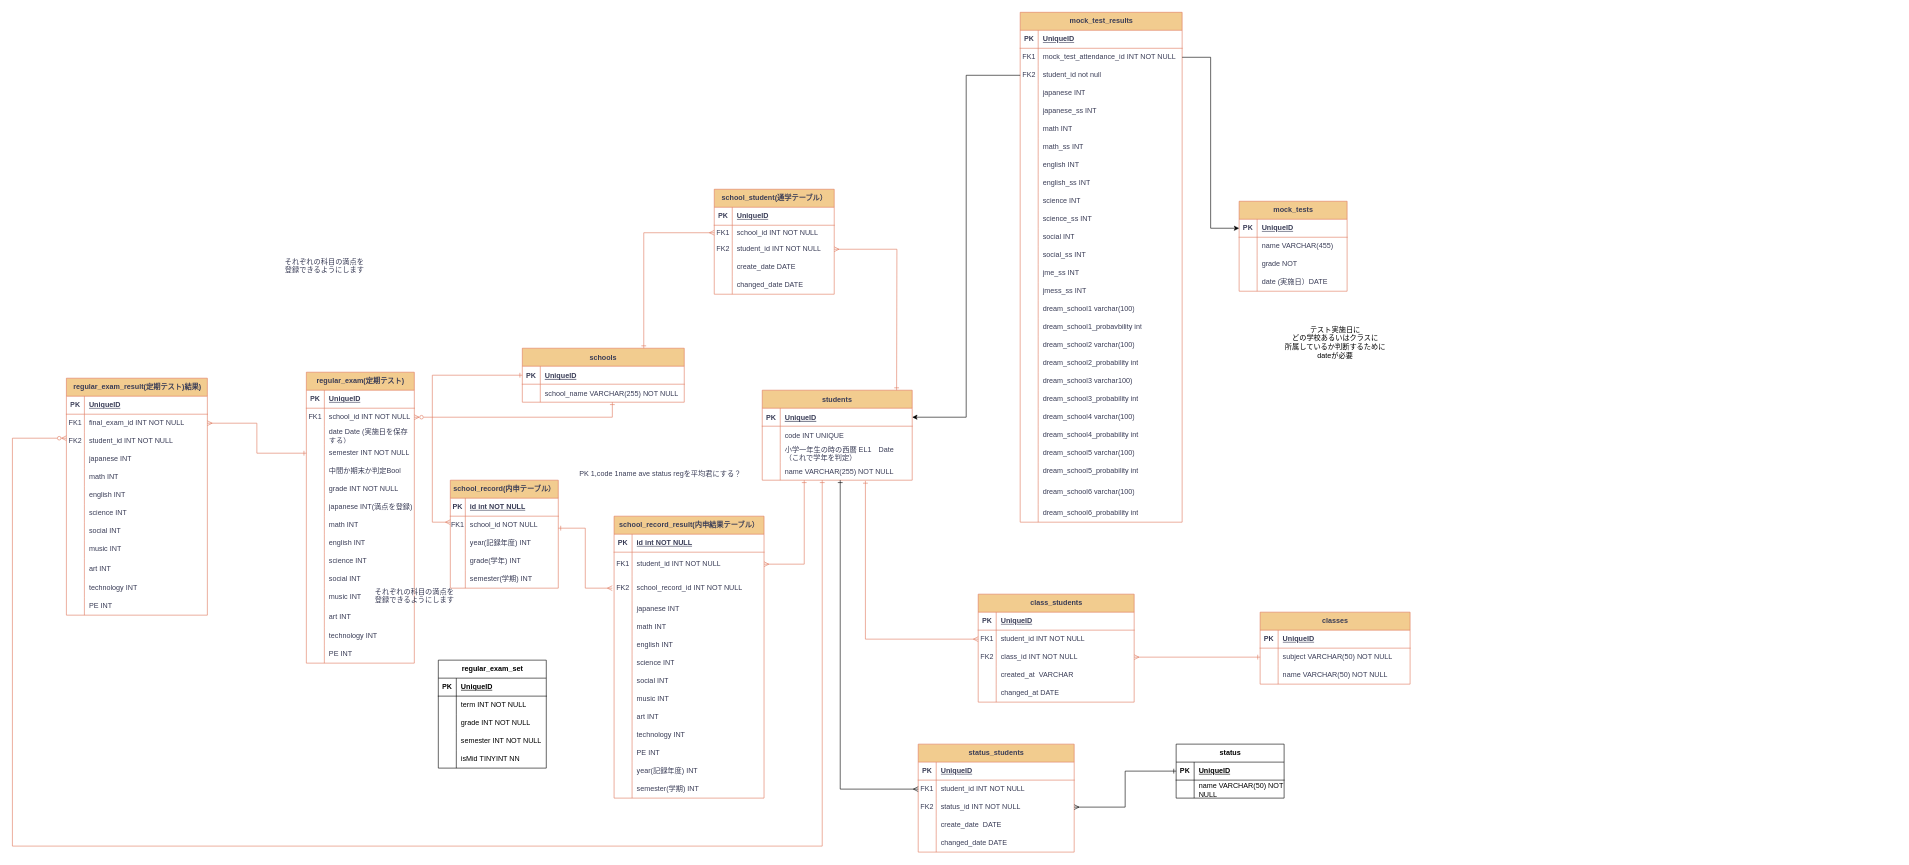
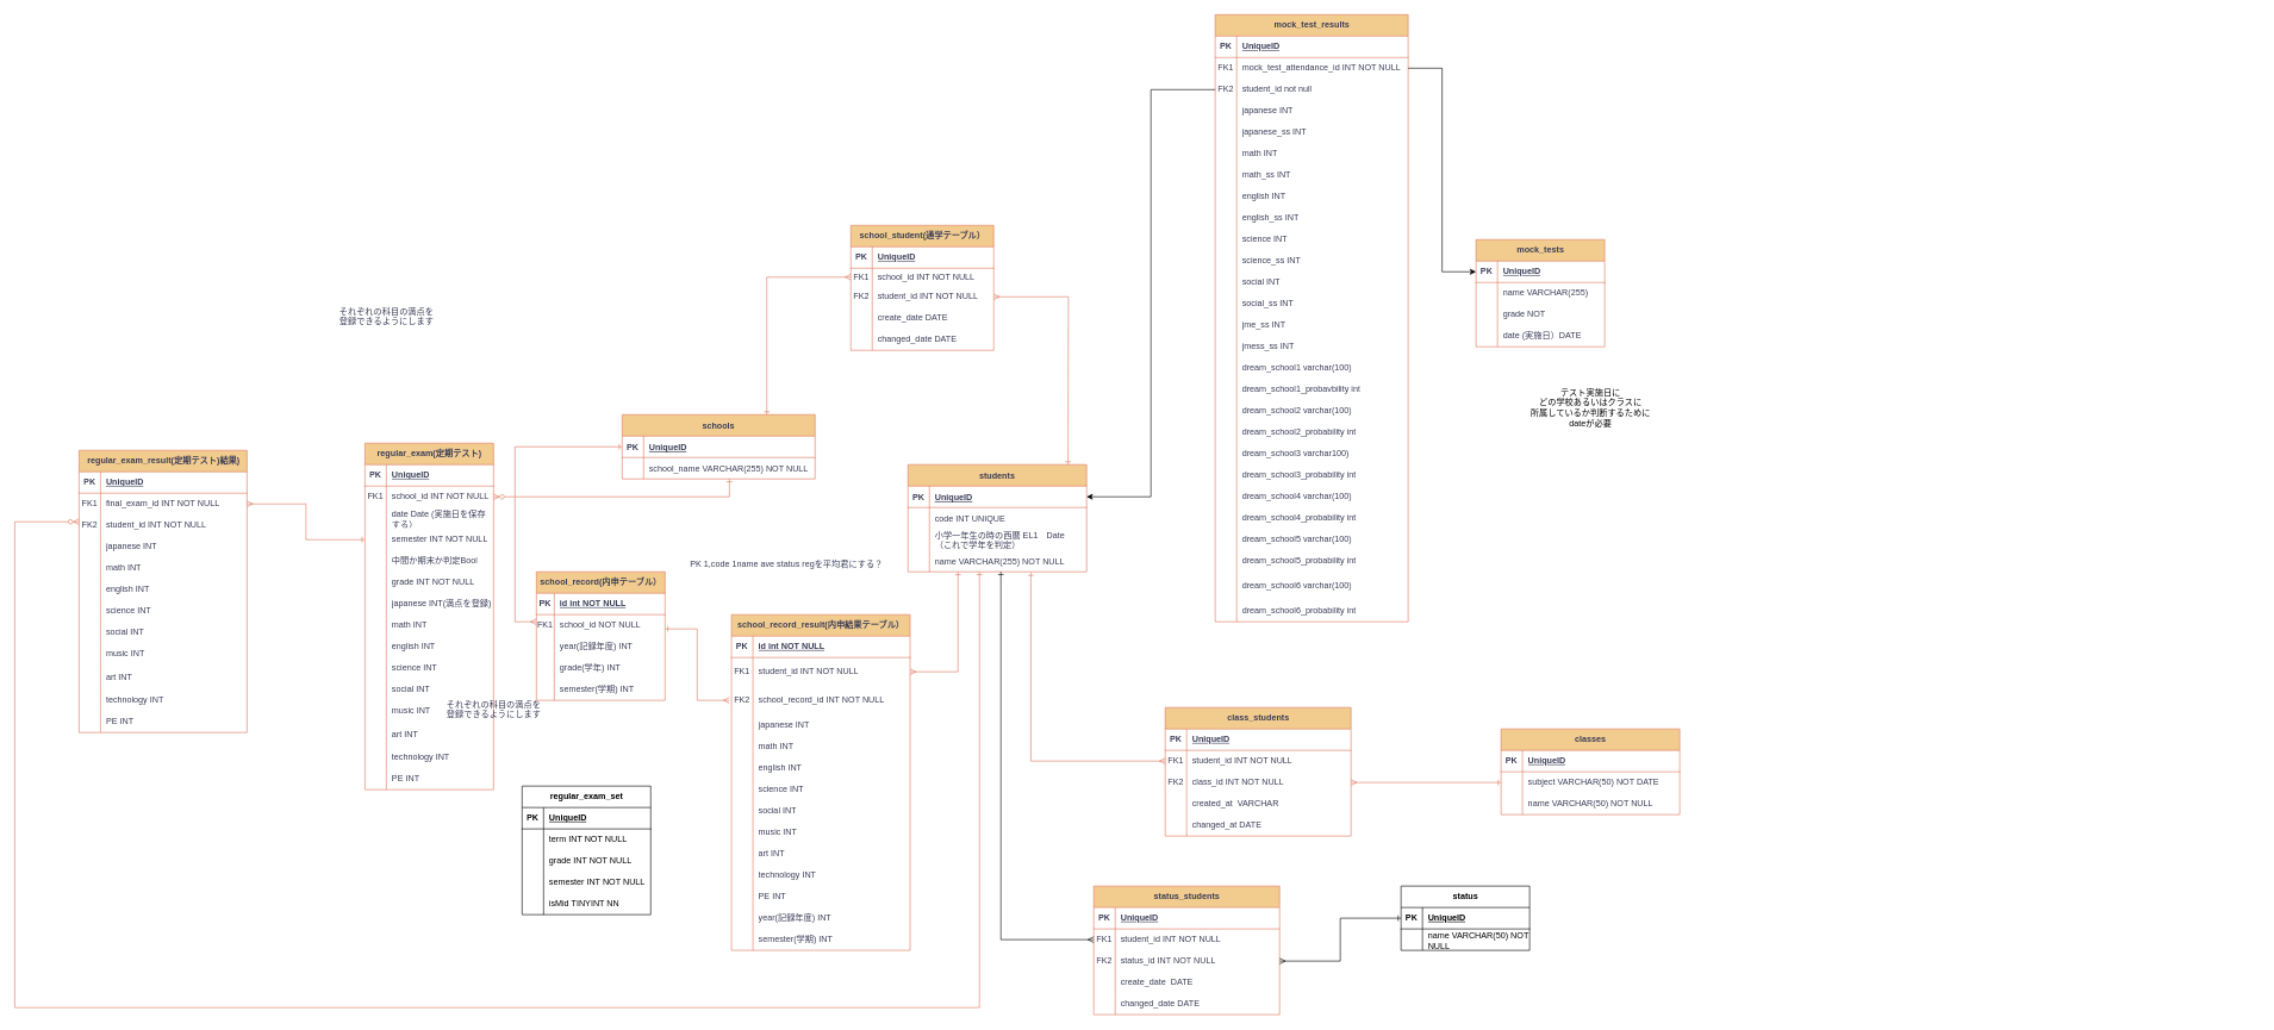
- <mxCell id="241" value="name VARCHAR(455)" style="shape=partialRectangle;connectable=0;fillColor=none;top=0;left=0;bottom=0;right=0;align=left;spacingLeft=6;overflow=hidden;whiteSpace=wrap;html=1;labelBackgroundColor=none;strokeColor=#E07A5F;fontColor=#393C56;" parent="239" vertex="1"><mxGeometry x="30" width="150" height="30" as="geometry"><mxRectangle width="150" height="30" as="alternateBounds" /></mxGeometry></mxCell>
+ <mxCell id="241" value="name VARCHAR(255)" style="shape=partialRectangle;connectable=0;fillColor=none;top=0;left=0;bottom=0;right=0;align=left;spacingLeft=6;overflow=hidden;whiteSpace=wrap;html=1;labelBackgroundColor=none;strokeColor=#E07A5F;fontColor=#393C56;" parent="239" vertex="1"><mxGeometry x="30" width="150" height="30" as="geometry"><mxRectangle width="150" height="30" as="alternateBounds" /></mxGeometry></mxCell>
- <mxCell id="211" value="subject VARCHAR(50) NOT NULL" style="shape=partialRectangle;connectable=0;fillColor=none;top=0;left=0;bottom=0;right=0;align=left;spacingLeft=6;overflow=hidden;whiteSpace=wrap;html=1;labelBackgroundColor=none;strokeColor=#E07A5F;fontColor=#393C56;" parent="209" vertex="1"><mxGeometry x="30" width="220" height="30" as="geometry"><mxRectangle width="220" height="30" as="alternateBounds" /></mxGeometry></mxCell>
+ <mxCell id="211" value="subject VARCHAR(50) NOT DATE" style="shape=partialRectangle;connectable=0;fillColor=none;top=0;left=0;bottom=0;right=0;align=left;spacingLeft=6;overflow=hidden;whiteSpace=wrap;html=1;labelBackgroundColor=none;strokeColor=#E07A5F;fontColor=#393C56;" parent="209" vertex="1"><mxGeometry x="30" width="220" height="30" as="geometry"><mxRectangle width="220" height="30" as="alternateBounds" /></mxGeometry></mxCell>
